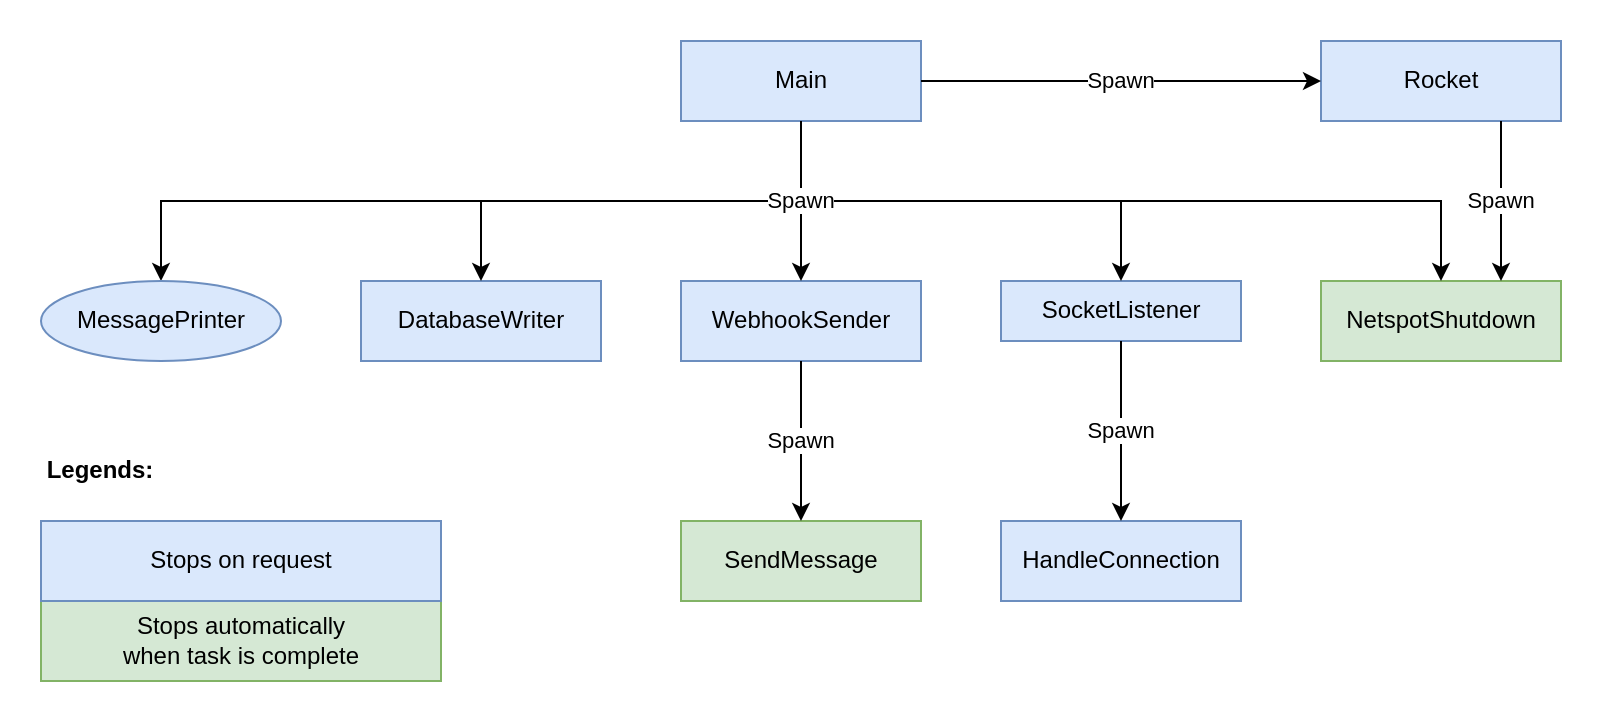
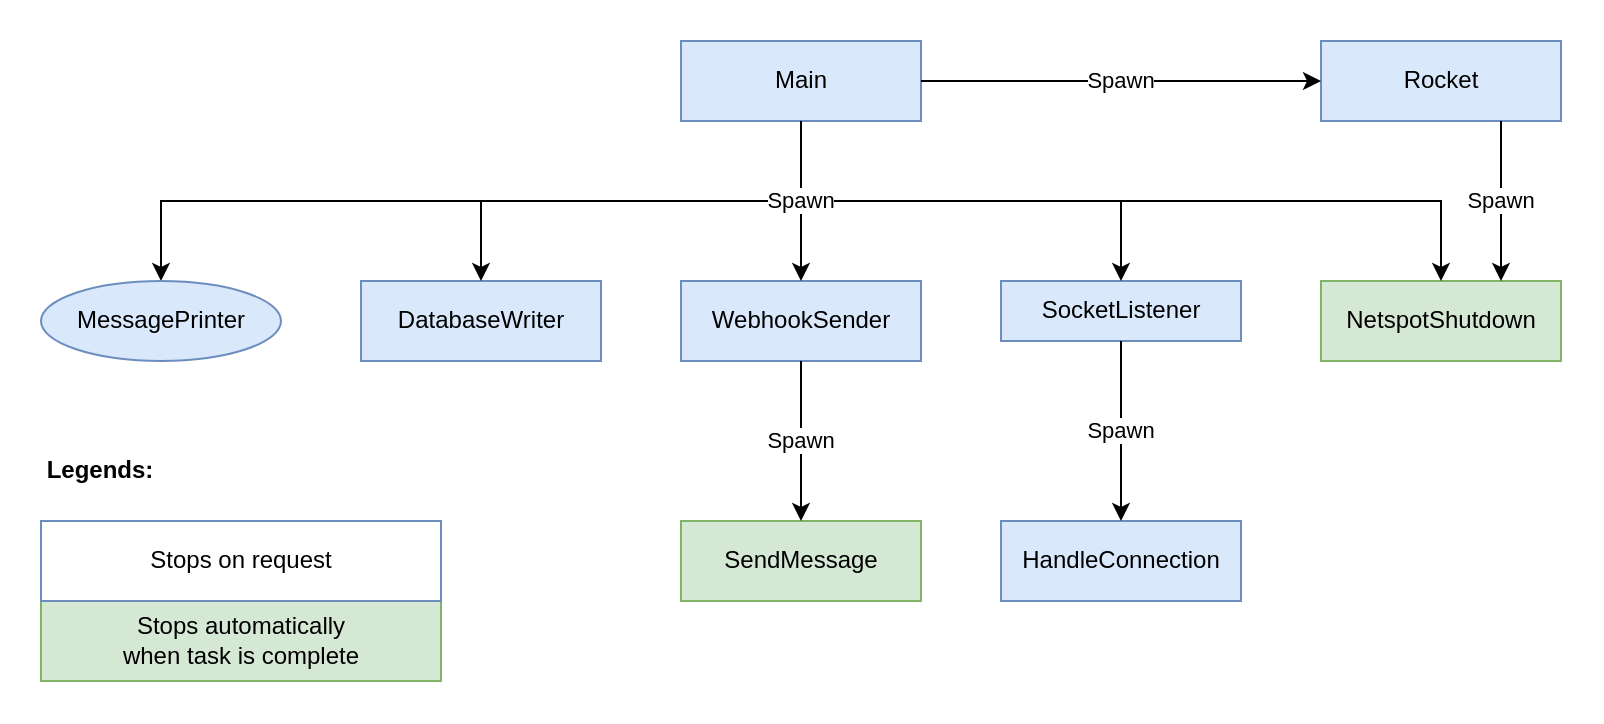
- <mxCell id="22" value="Stops on request" style="html=1;fillColor=#dae8fc;strokeColor=#6c8ebf;" parent="1" vertex="1"><mxGeometry x="20" y="260" width="200" height="40" as="geometry" /></mxCell>
+ <mxCell id="22" value="Stops on request" style="html=1;fillColor=#ffffff;strokeColor=#6c8ebf;" parent="1" vertex="1"><mxGeometry x="20" y="260" width="200" height="40" as="geometry" /></mxCell>
